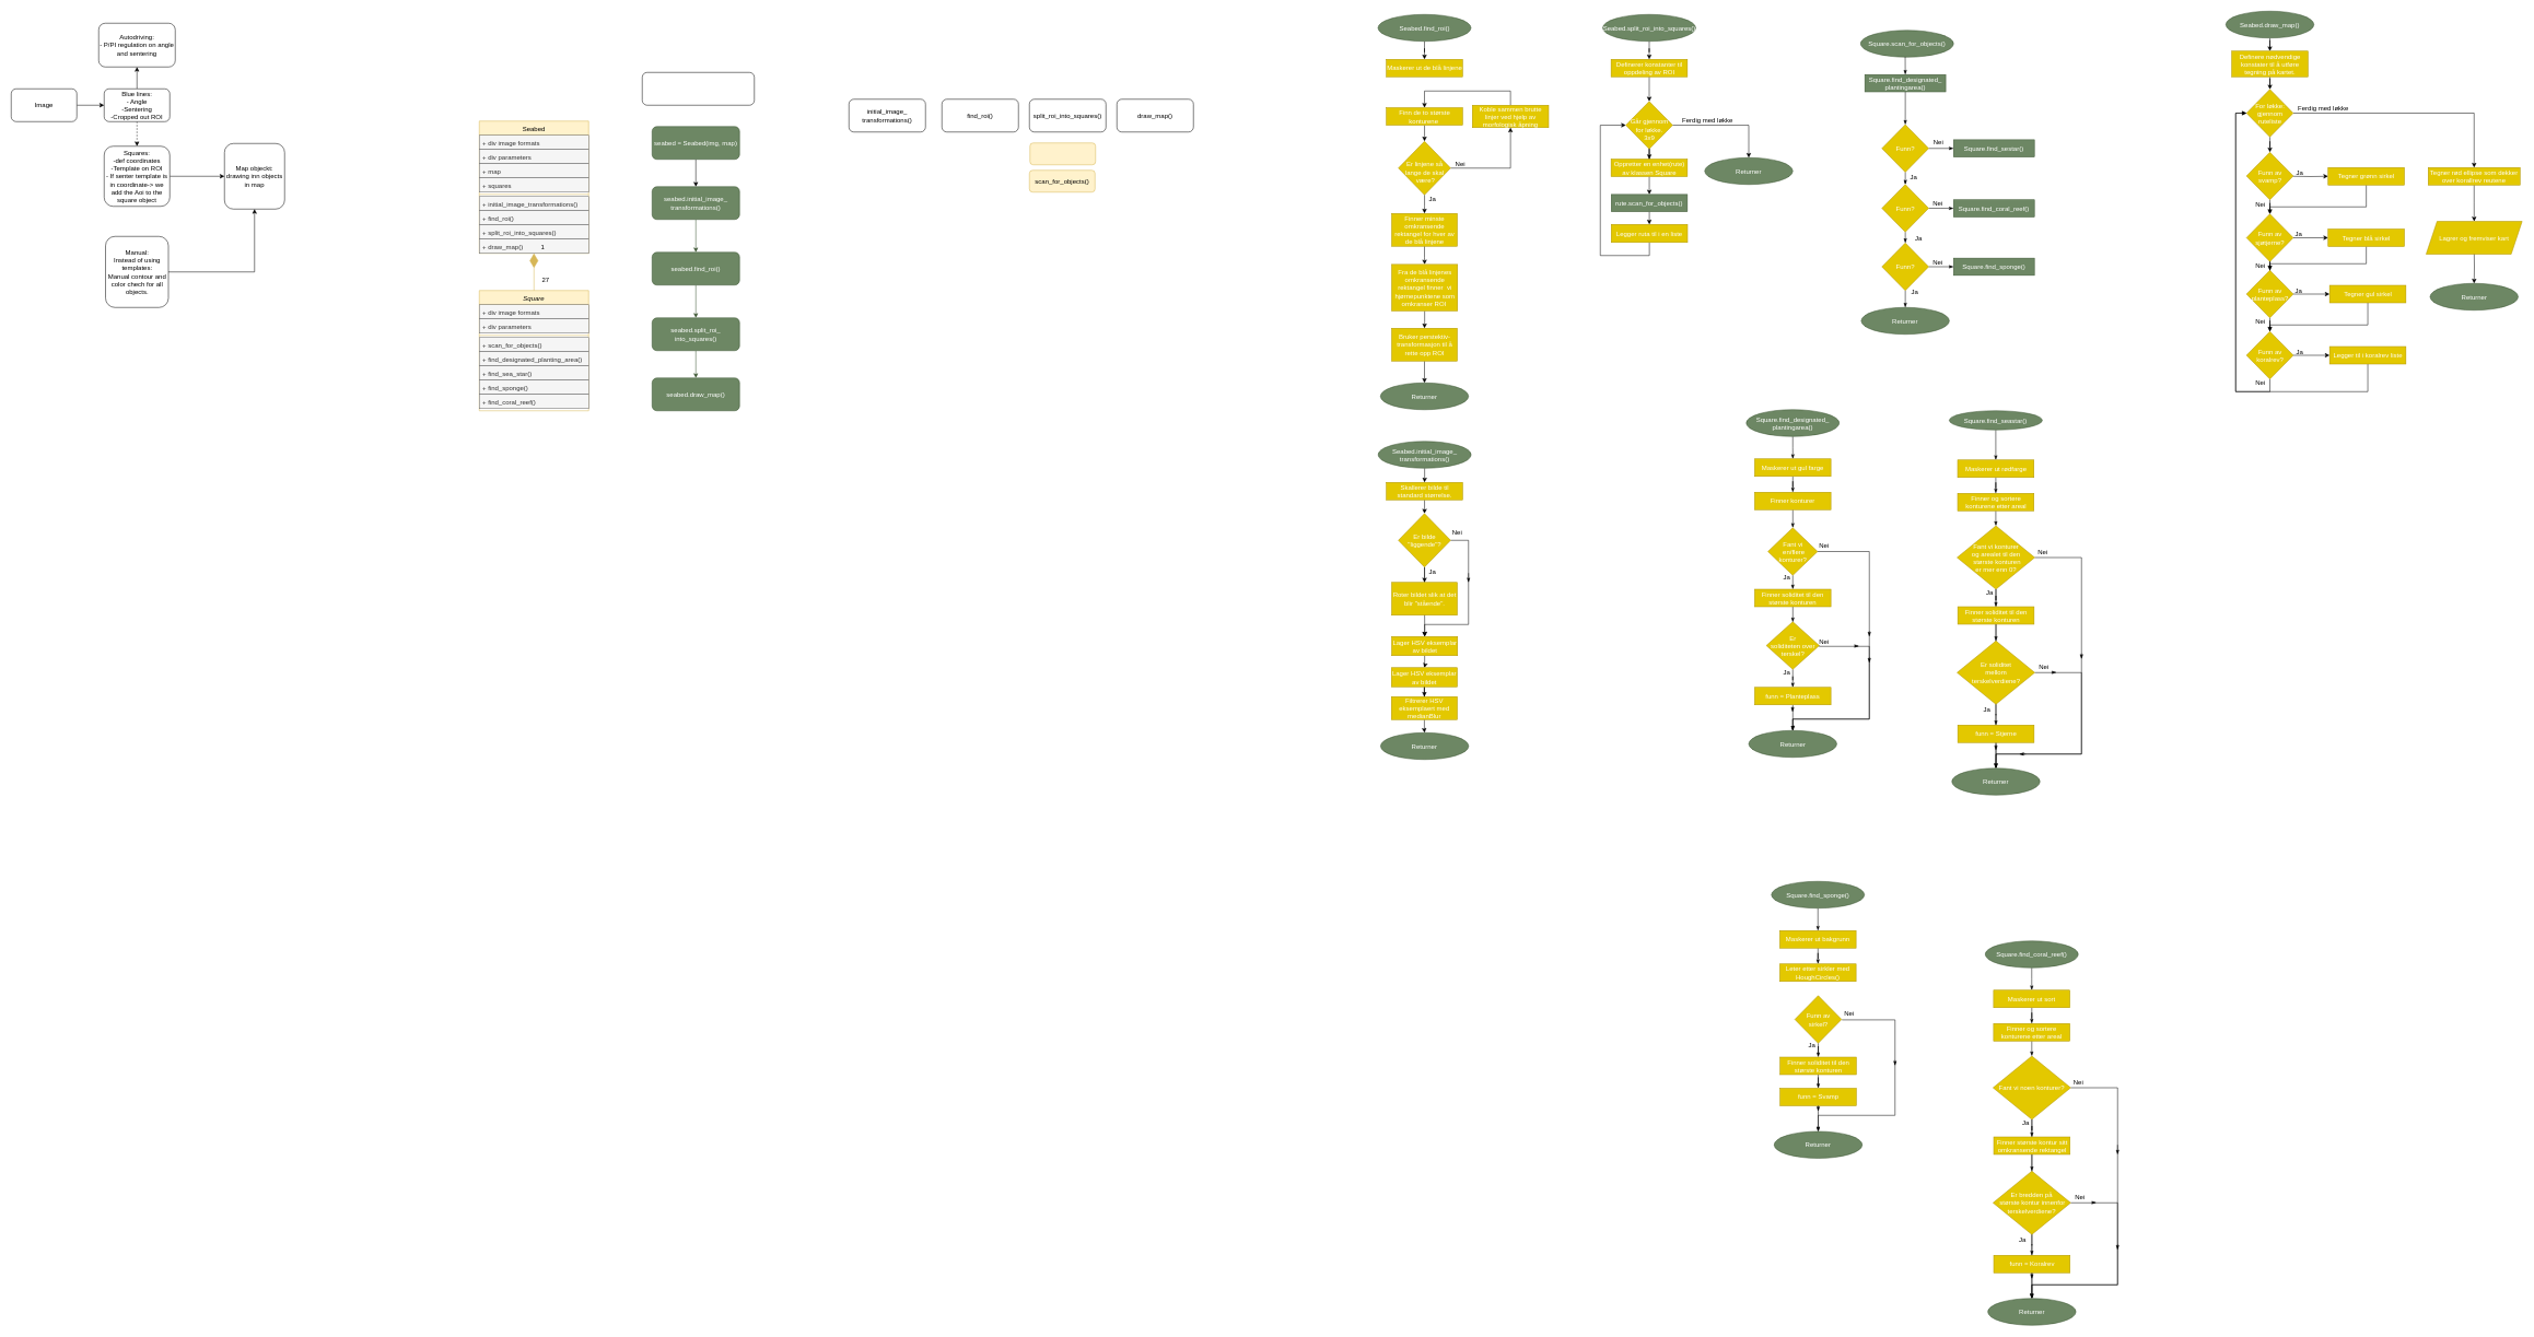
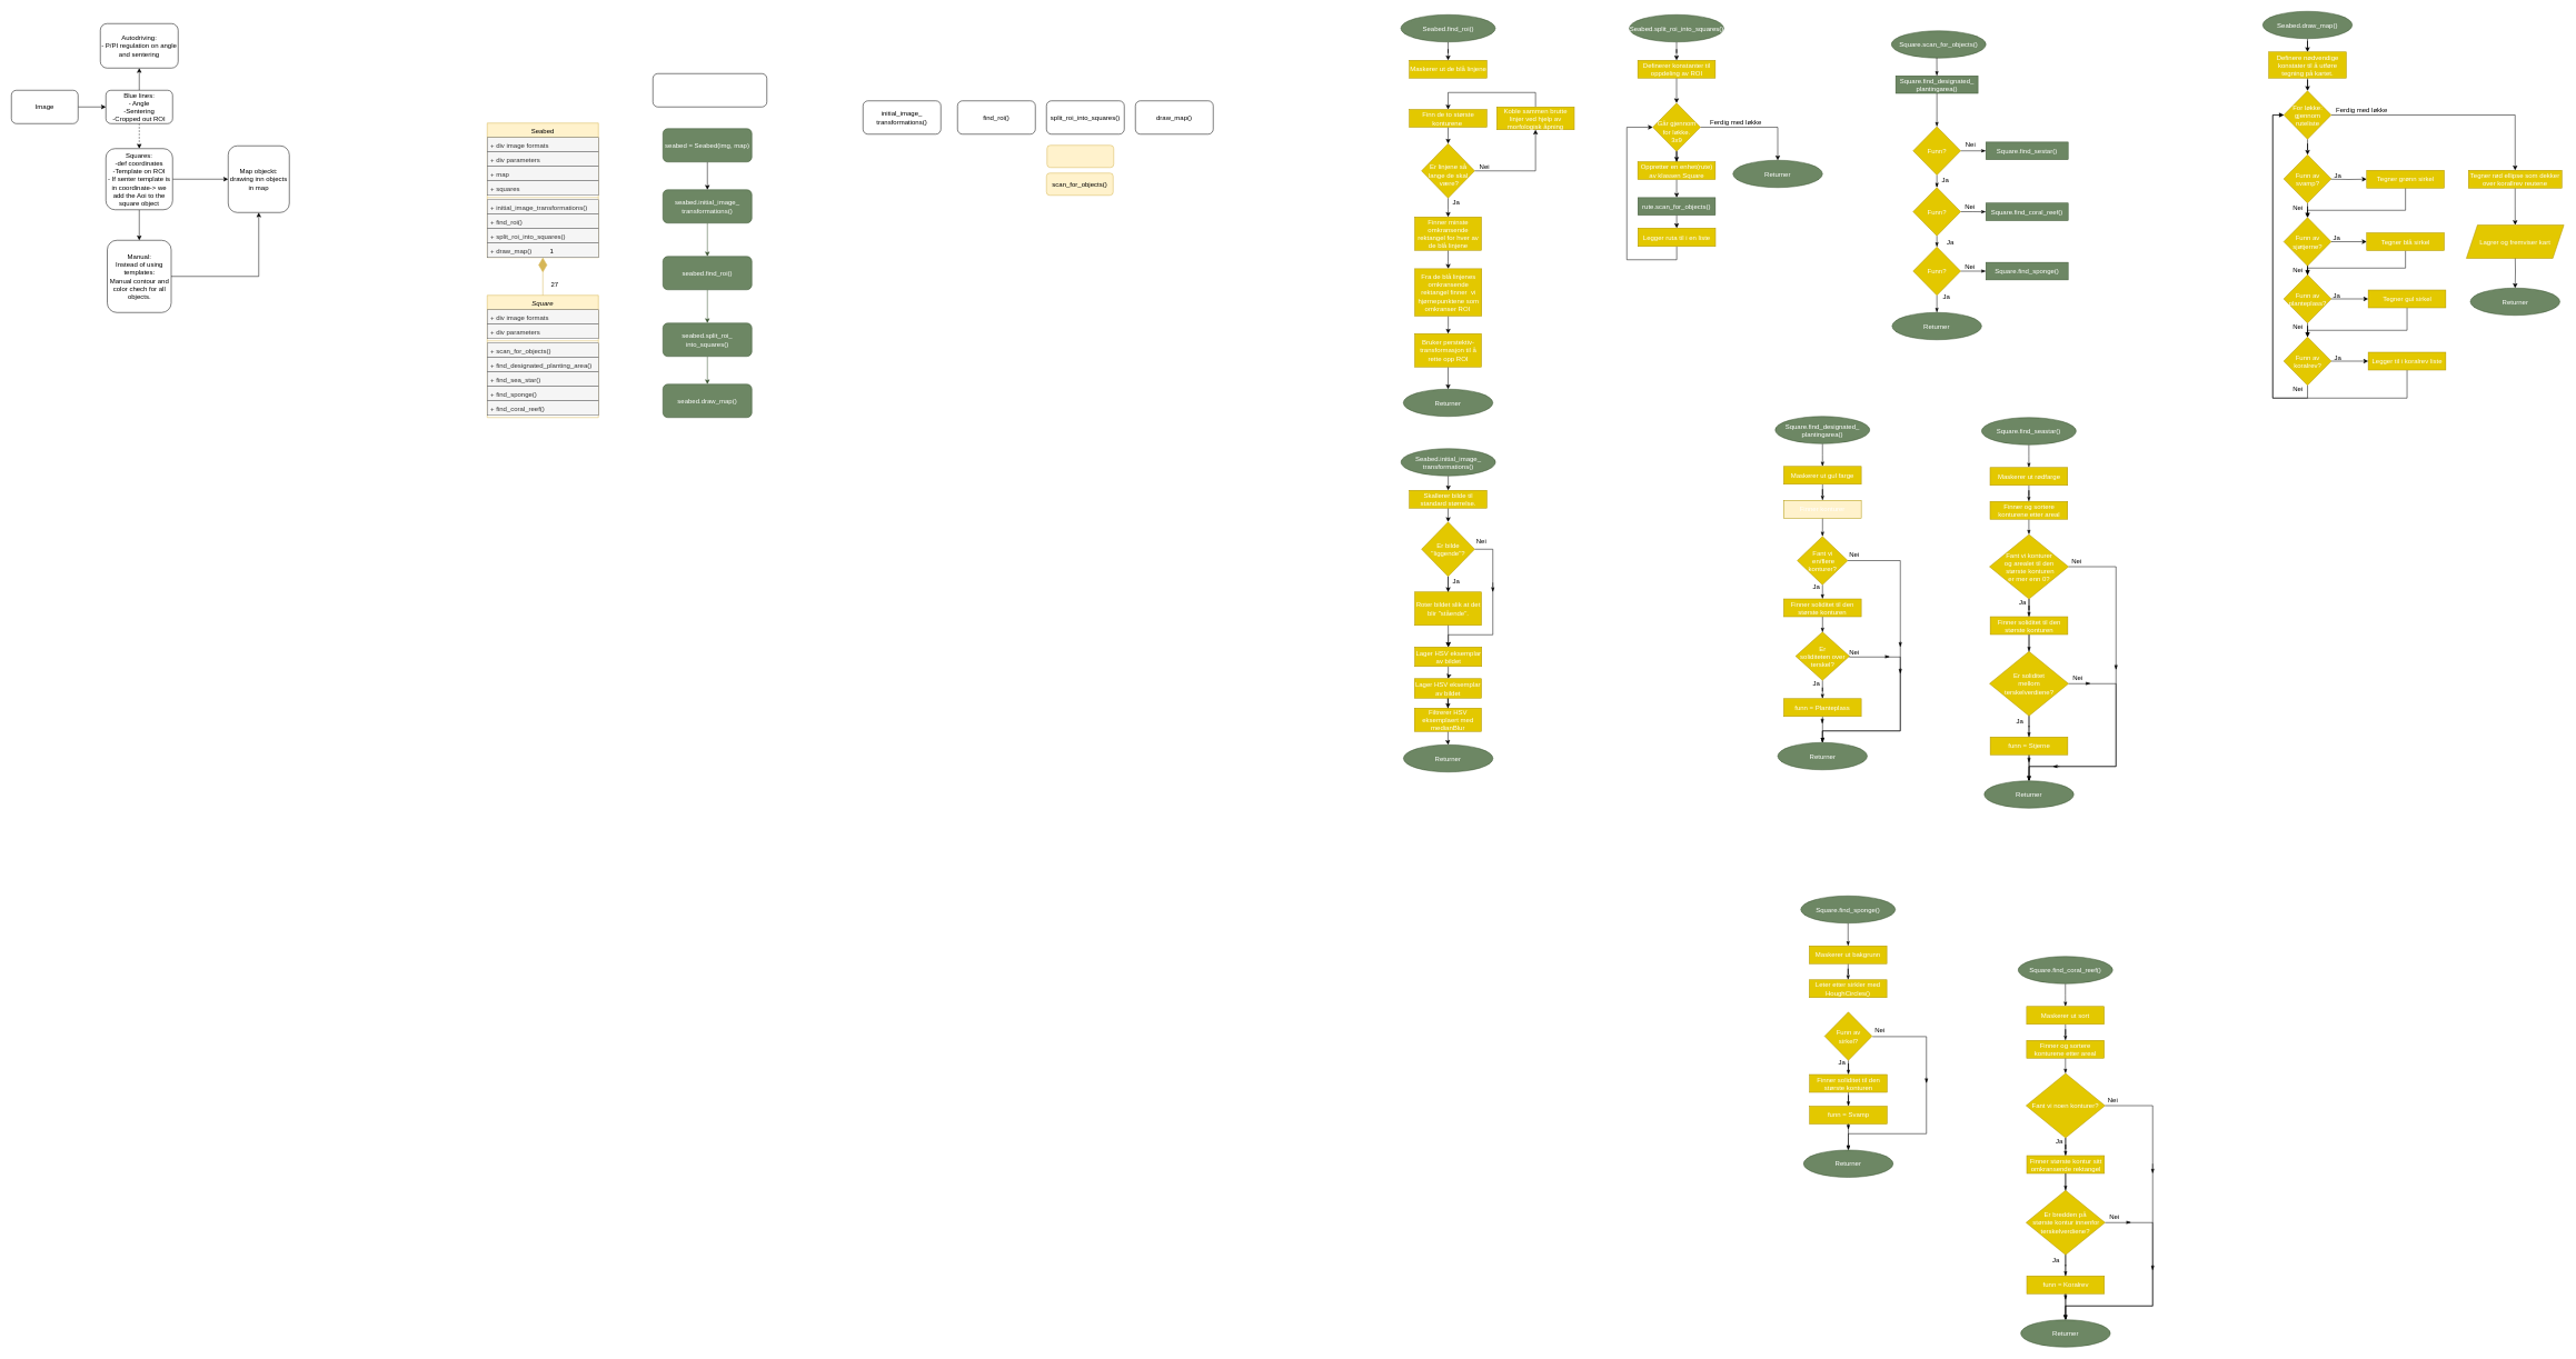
+ <mxCell id="45" style="edgeStyle=orthogonalEdgeStyle;rounded=0;orthogonalLoop=1;jettySize=auto;html=1;exitX=0.5;exitY=1;exitDx=0;exitDy=0;entryX=0.5;entryY=0;entryDx=0;entryDy=0;" parent="1" source="47" target="51" edge="1"><mxGeometry relative="1" as="geometry" /></mxCell>
- <mxCell id="159" value="Square.find_seastar()" style="ellipse;whiteSpace=wrap;html=1;fillColor=#6d8764;strokeColor=#3A5431;fontColor=#ffffff;" parent="1" vertex="1"><mxGeometry x="3564.25" y="751" width="170" height="35" as="geometry" /></mxCell>
+ <mxCell id="159" value="Square.find_seastar()" style="ellipse;whiteSpace=wrap;html=1;fillColor=#6d8764;strokeColor=#3A5431;fontColor=#ffffff;" parent="1" vertex="1"><mxGeometry x="3564.25" y="751" width="170" height="49" as="geometry" /></mxCell>
- <mxCell id="142" value="Finner konturer" style="rounded=0;whiteSpace=wrap;html=1;fillColor=#e3c800;strokeColor=#B09500;fontColor=#ffffff;" parent="1" vertex="1"><mxGeometry x="3208.25" y="900" width="139.5" height="32" as="geometry" /></mxCell>
+ <mxCell id="142" value="Finner konturer" style="rounded=0;whiteSpace=wrap;html=1;fillColor=#fff2cc;strokeColor=#B09500;fontColor=#ffffff;" parent="1" vertex="1"><mxGeometry x="3208.25" y="900" width="139.5" height="32" as="geometry" /></mxCell>
